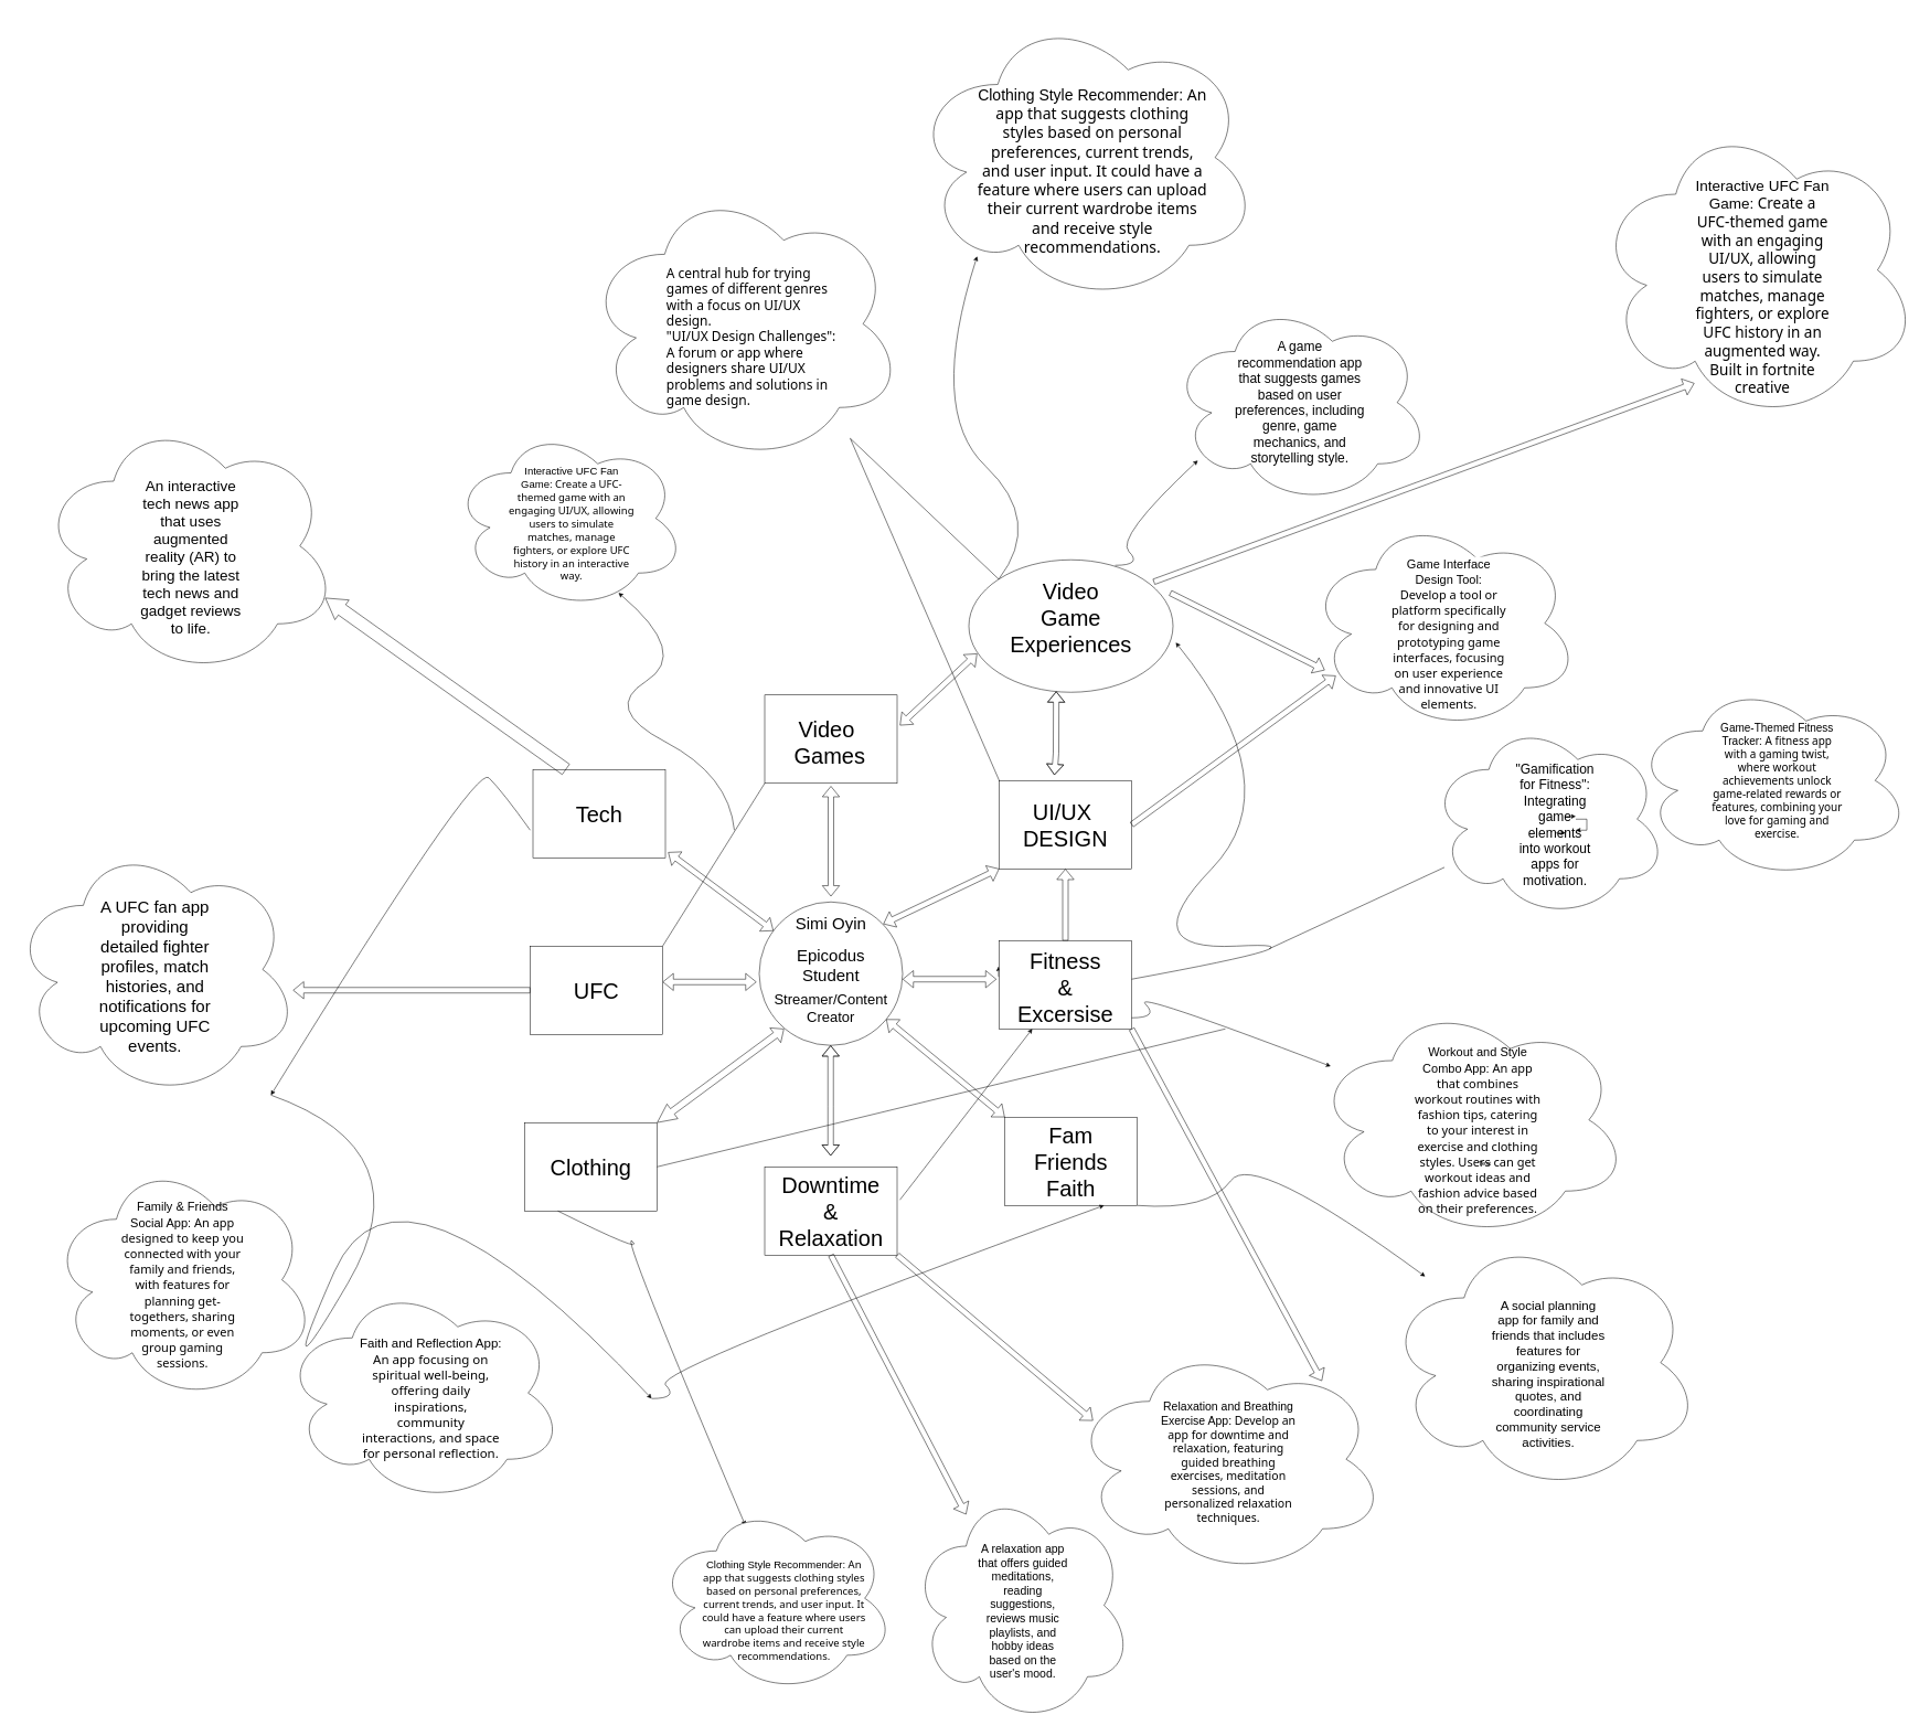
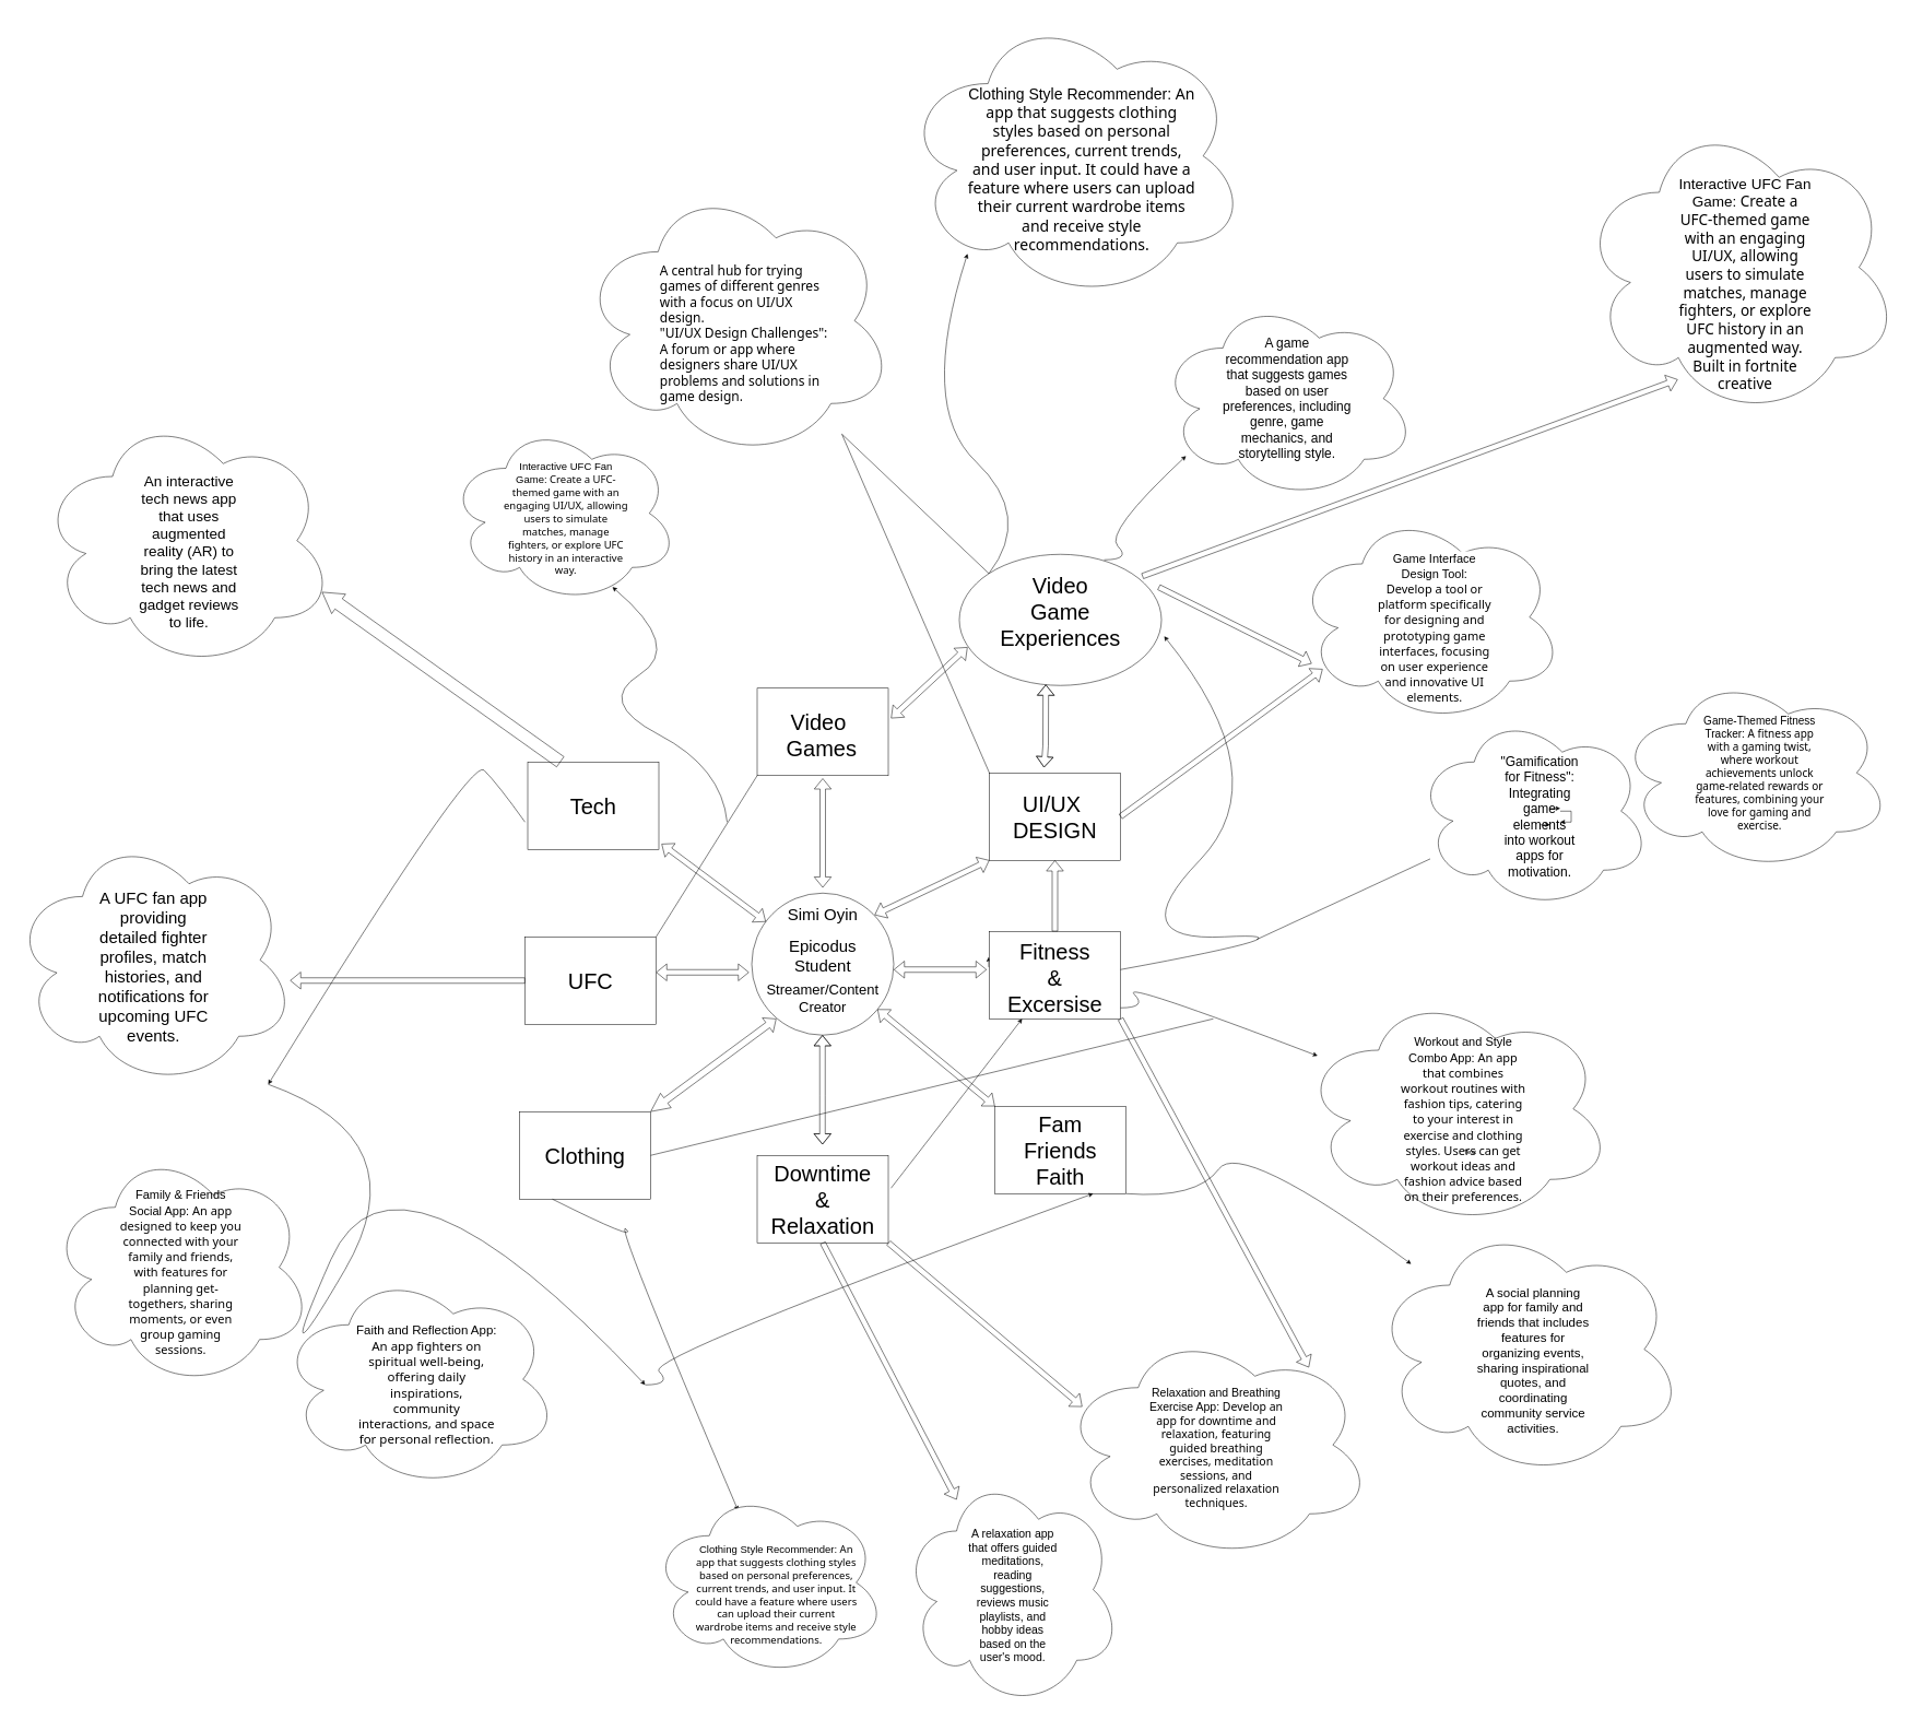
- <mxCell id="57" value="&lt;font style=&quot;font-size: 23px;&quot;&gt;Faith and Reflection App:&lt;span style=&quot;font-family: Söhne, ui-sans-serif, system-ui, -apple-system, &amp;quot;Segoe UI&amp;quot;, Roboto, Ubuntu, Cantarell, &amp;quot;Noto Sans&amp;quot;, sans-serif, &amp;quot;Helvetica Neue&amp;quot;, Arial, &amp;quot;Apple Color Emoji&amp;quot;, &amp;quot;Segoe UI Emoji&amp;quot;, &amp;quot;Segoe UI Symbol&amp;quot;, &amp;quot;Noto Color Emoji&amp;quot;; text-align: left;&quot;&gt; An app focusing on spiritual well-being, offering daily inspirations, community interactions, and space for personal reflection.&lt;/span&gt;&lt;/font&gt;" style="text;html=1;strokeColor=none;fillColor=none;align=center;verticalAlign=middle;whiteSpace=wrap;rounded=0;" vertex="1" parent="1"><mxGeometry x="650" y="2424" width="260" height="220" as="geometry" /></mxCell>
+ <mxCell id="57" value="&lt;font style=&quot;font-size: 23px;&quot;&gt;Faith and Reflection App:&lt;span style=&quot;font-family: Söhne, ui-sans-serif, system-ui, -apple-system, &amp;quot;Segoe UI&amp;quot;, Roboto, Ubuntu, Cantarell, &amp;quot;Noto Sans&amp;quot;, sans-serif, &amp;quot;Helvetica Neue&amp;quot;, Arial, &amp;quot;Apple Color Emoji&amp;quot;, &amp;quot;Segoe UI Emoji&amp;quot;, &amp;quot;Segoe UI Symbol&amp;quot;, &amp;quot;Noto Color Emoji&amp;quot;; text-align: left;&quot;&gt; An app fighters on spiritual well-being, offering daily inspirations, community interactions, and space for personal reflection.&lt;/span&gt;&lt;/font&gt;" style="text;html=1;strokeColor=none;fillColor=none;align=center;verticalAlign=middle;whiteSpace=wrap;rounded=0;" vertex="1" parent="1"><mxGeometry x="650" y="2424" width="260" height="220" as="geometry" /></mxCell>
